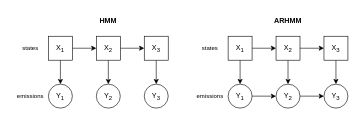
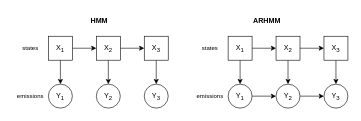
- <mxCell id="28" value="HMM" style="text;html=1;strokeColor=none;fillColor=none;align=center;verticalAlign=middle;whiteSpace=wrap;rounded=0;fontStyle=1" vertex="1" parent="1"><mxGeometry x="120" y="20" width="120" height="30" as="geometry" /></mxCell>
+ <mxCell id="28" value="HMM" style="text;html=1;strokeColor=none;fillColor=none;align=center;verticalAlign=middle;whiteSpace=wrap;rounded=0;fontStyle=1" vertex="1" parent="1"><mxGeometry x="105" y="20" width="120" height="30" as="geometry" /></mxCell>
- <mxCell id="29" value="ARHMM" style="text;html=1;strokeColor=none;fillColor=none;align=center;verticalAlign=middle;whiteSpace=wrap;rounded=0;fontStyle=1" vertex="1" parent="1"><mxGeometry x="420" y="20" width="120" height="30" as="geometry" /></mxCell>
+ <mxCell id="29" value="ARHMM" style="text;html=1;strokeColor=none;fillColor=none;align=center;verticalAlign=middle;whiteSpace=wrap;rounded=0;fontStyle=1" vertex="1" parent="1"><mxGeometry x="385" y="20" width="120" height="30" as="geometry" /></mxCell>
